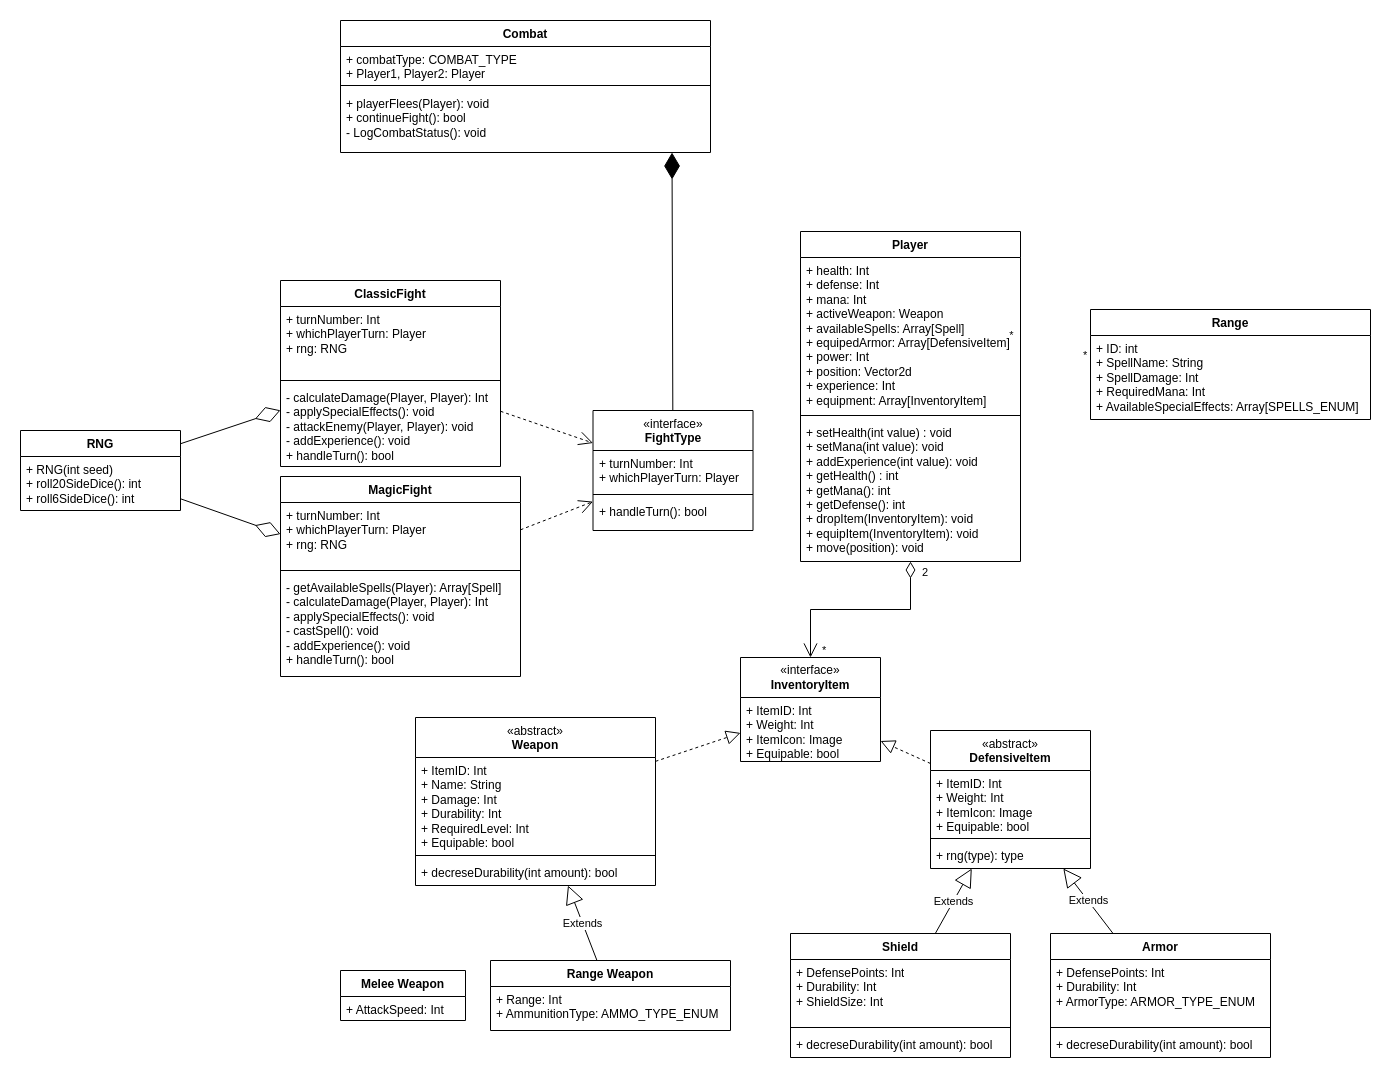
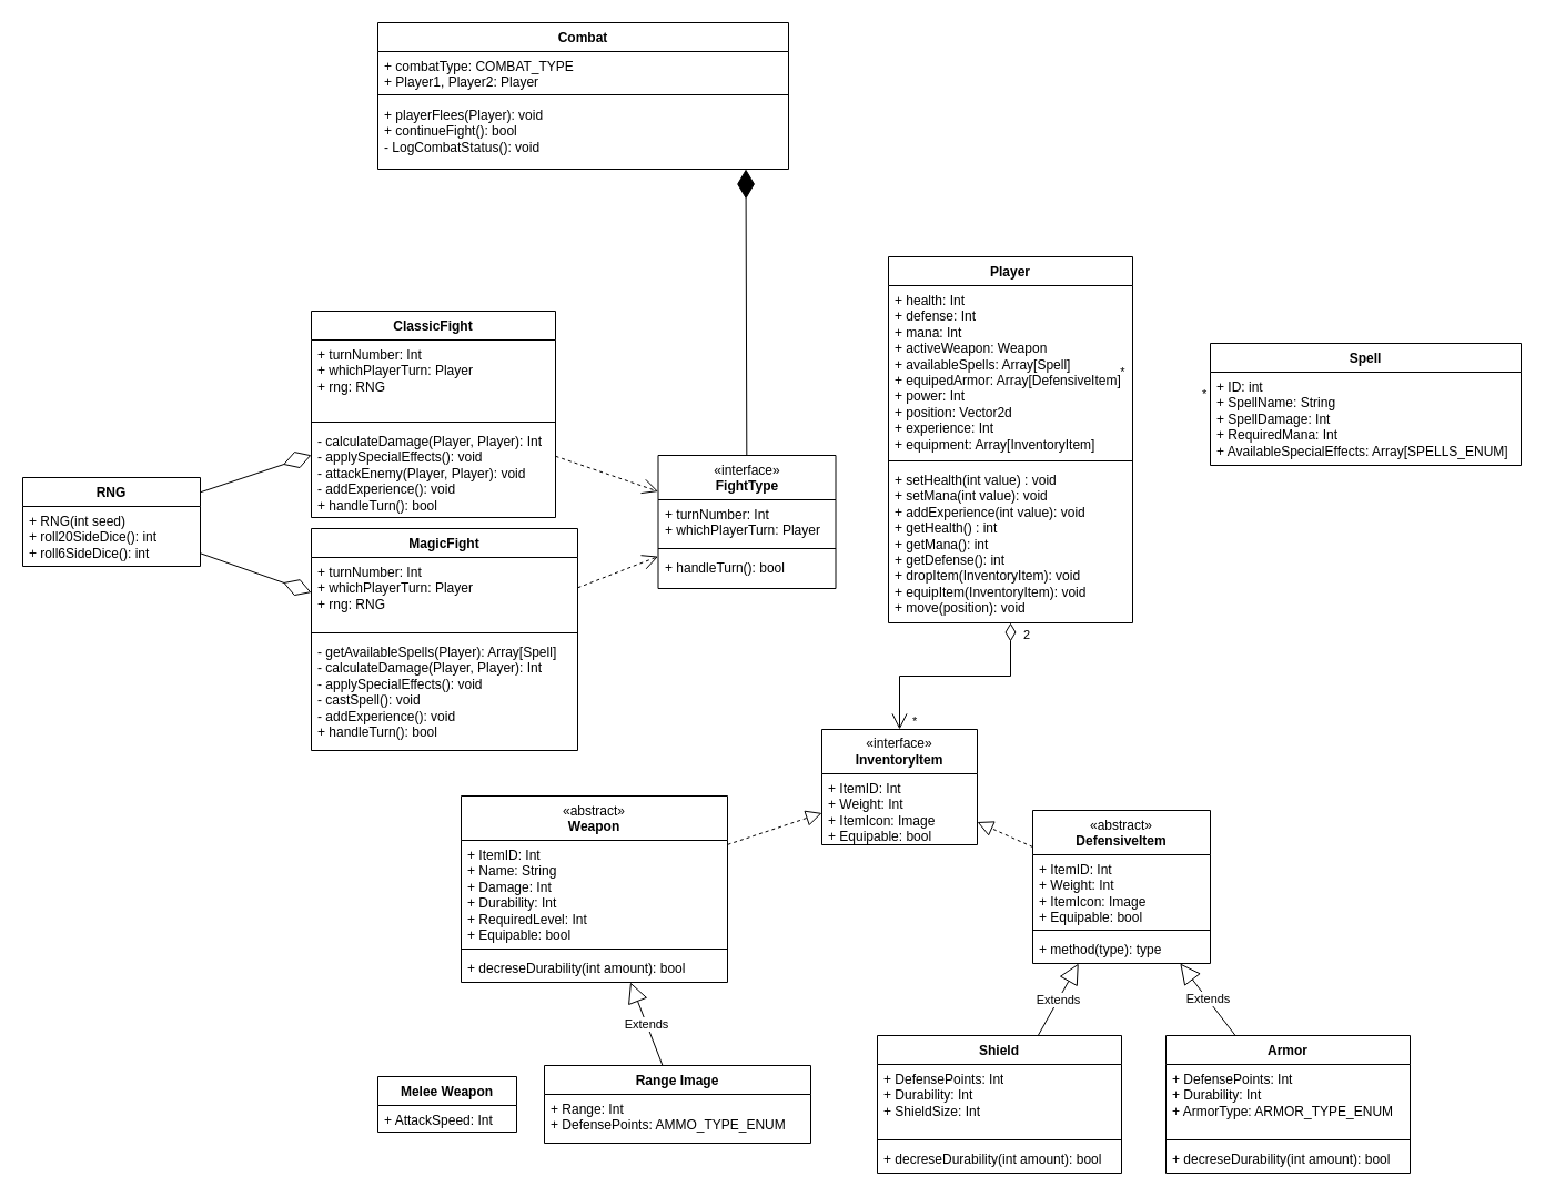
- <mxCell id="10" value="Range" style="swimlane;fontStyle=1;align=center;verticalAlign=top;childLayout=stackLayout;horizontal=1;startSize=26;horizontalStack=0;resizeParent=1;resizeParentMax=0;resizeLast=0;collapsible=1;marginBottom=0;whiteSpace=wrap;html=1;" parent="1" vertex="1"><mxGeometry x="1090" y="309" width="280" height="110" as="geometry" /></mxCell>
+ <mxCell id="10" value="Spell" style="swimlane;fontStyle=1;align=center;verticalAlign=top;childLayout=stackLayout;horizontal=1;startSize=26;horizontalStack=0;resizeParent=1;resizeParentMax=0;resizeLast=0;collapsible=1;marginBottom=0;whiteSpace=wrap;html=1;" parent="1" vertex="1"><mxGeometry x="1090" y="309" width="280" height="110" as="geometry" /></mxCell>
- <mxCell id="29" value="+ rng(type): type" style="text;strokeColor=none;fillColor=none;align=left;verticalAlign=top;spacingLeft=4;spacingRight=4;overflow=hidden;rotatable=0;points=[[0,0.5],[1,0.5]];portConstraint=eastwest;whiteSpace=wrap;html=1;" parent="26" vertex="1"><mxGeometry y="112" width="160" height="26" as="geometry" /></mxCell>
+ <mxCell id="29" value="+ method(type): type" style="text;strokeColor=none;fillColor=none;align=left;verticalAlign=top;spacingLeft=4;spacingRight=4;overflow=hidden;rotatable=0;points=[[0,0.5],[1,0.5]];portConstraint=eastwest;whiteSpace=wrap;html=1;" parent="26" vertex="1"><mxGeometry y="112" width="160" height="26" as="geometry" /></mxCell>
- <mxCell id="50" value="Range Weapon" style="swimlane;fontStyle=1;align=center;verticalAlign=top;childLayout=stackLayout;horizontal=1;startSize=26;horizontalStack=0;resizeParent=1;resizeParentMax=0;resizeLast=0;collapsible=1;marginBottom=0;whiteSpace=wrap;html=1;" parent="1" vertex="1"><mxGeometry x="490" y="960" width="240" height="70" as="geometry" /></mxCell>
+ <mxCell id="50" value="Range Image" style="swimlane;fontStyle=1;align=center;verticalAlign=top;childLayout=stackLayout;horizontal=1;startSize=26;horizontalStack=0;resizeParent=1;resizeParentMax=0;resizeLast=0;collapsible=1;marginBottom=0;whiteSpace=wrap;html=1;" parent="1" vertex="1"><mxGeometry x="490" y="960" width="240" height="70" as="geometry" /></mxCell>
- <mxCell id="51" value="&lt;div&gt;&lt;span data-darkreader-inline-color=&quot;&quot; data-darkreader-inline-bgcolor=&quot;&quot; style=&quot;background-color: initial; color: rgb(0, 0, 0); --darkreader-inline-bgcolor: initial; --darkreader-inline-color: var(--darkreader-text-000000, #e8e6e3);&quot;&gt;+ Range: Int&lt;br&gt;+ AmmunitionType: AMMO_TYPE_ENUM&lt;/span&gt;&lt;/div&gt;" style="text;strokeColor=none;fillColor=none;align=left;verticalAlign=top;spacingLeft=4;spacingRight=4;overflow=hidden;rotatable=0;points=[[0,0.5],[1,0.5]];portConstraint=eastwest;whiteSpace=wrap;html=1;" parent="50" vertex="1"><mxGeometry y="26" width="240" height="44" as="geometry" /></mxCell>
+ <mxCell id="51" value="&lt;div&gt;&lt;span data-darkreader-inline-color=&quot;&quot; data-darkreader-inline-bgcolor=&quot;&quot; style=&quot;background-color: initial; color: rgb(0, 0, 0); --darkreader-inline-bgcolor: initial; --darkreader-inline-color: var(--darkreader-text-000000, #e8e6e3);&quot;&gt;+ Range: Int&lt;br&gt;+ DefensePoints: AMMO_TYPE_ENUM&lt;/span&gt;&lt;/div&gt;" style="text;strokeColor=none;fillColor=none;align=left;verticalAlign=top;spacingLeft=4;spacingRight=4;overflow=hidden;rotatable=0;points=[[0,0.5],[1,0.5]];portConstraint=eastwest;whiteSpace=wrap;html=1;" parent="50" vertex="1"><mxGeometry y="26" width="240" height="44" as="geometry" /></mxCell>
